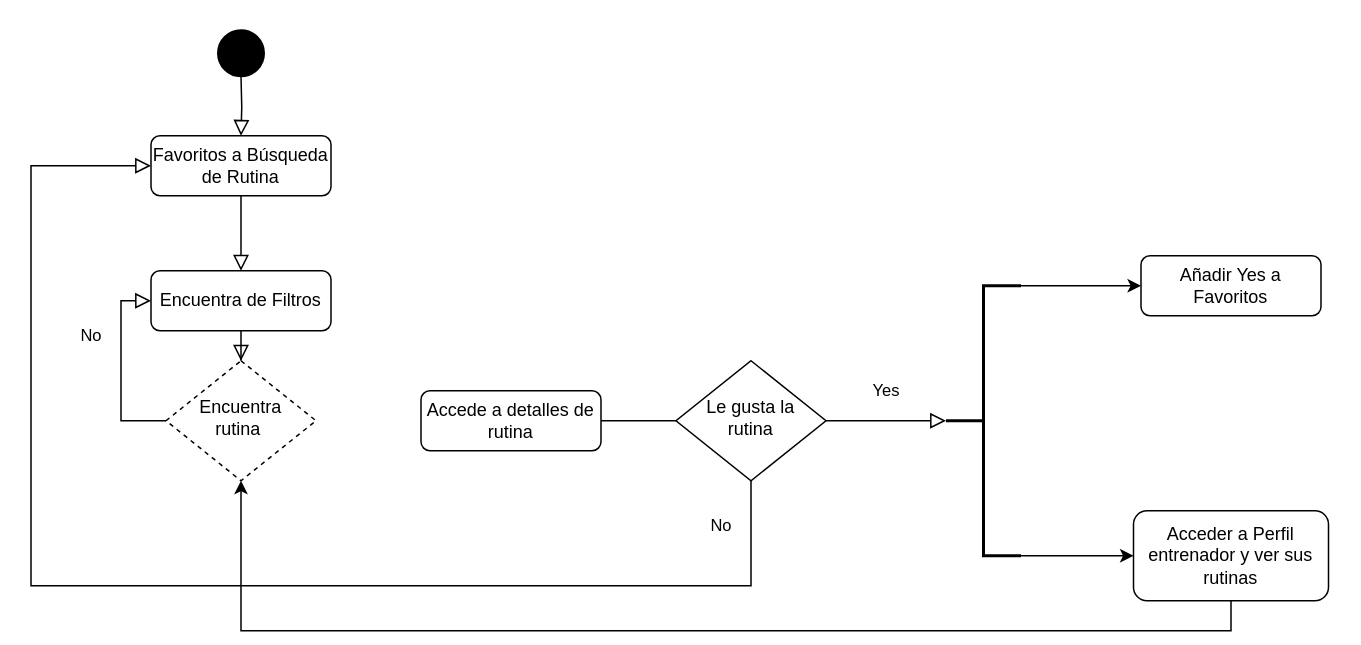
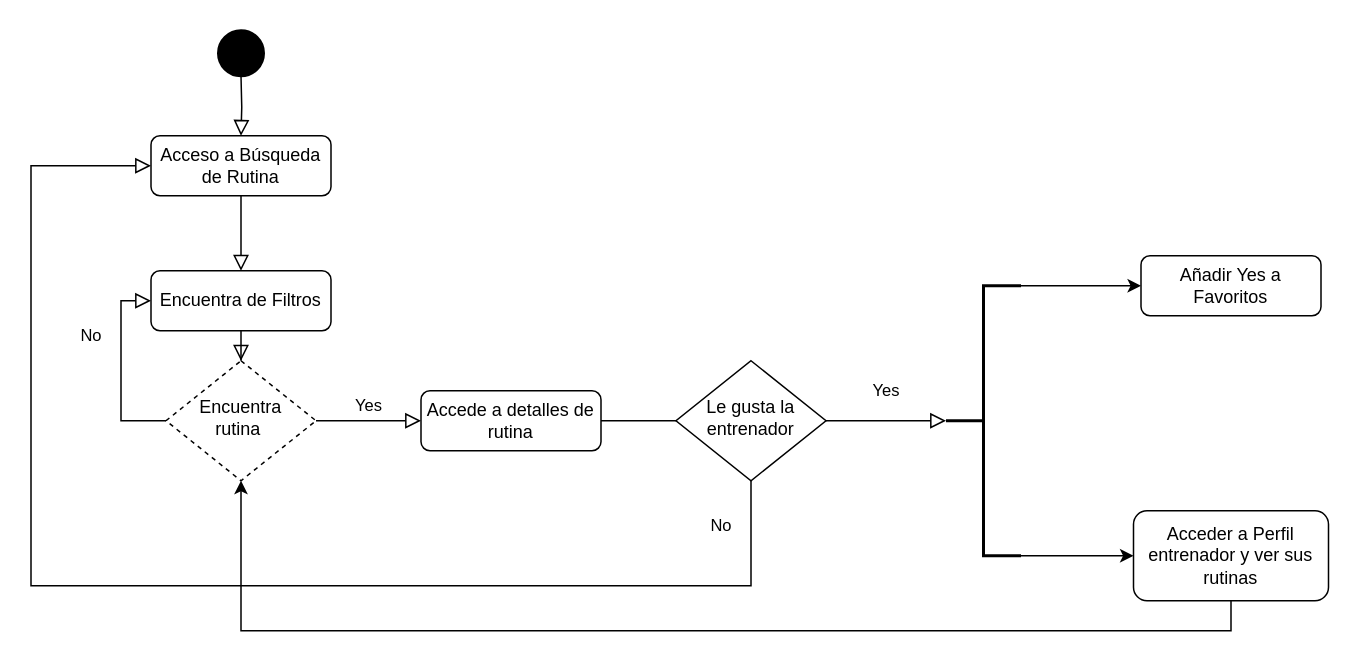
- <mxCell id="3" value="Favoritos a Búsqueda de Rutina" style="rounded=1;whiteSpace=wrap;html=1;fontSize=12;glass=0;strokeWidth=1;shadow=0;" vertex="1" parent="1"><mxGeometry x="100" y="90" width="120" height="40" as="geometry" /></mxCell>
+ <mxCell id="3" value="Acceso a Búsqueda de Rutina" style="rounded=1;whiteSpace=wrap;html=1;fontSize=12;glass=0;strokeWidth=1;shadow=0;" vertex="1" parent="1"><mxGeometry x="100" y="90" width="120" height="40" as="geometry" /></mxCell>
- <mxCell id="15" value="Le gusta la rutina" style="rhombus;whiteSpace=wrap;html=1;shadow=0;fontFamily=Helvetica;fontSize=12;align=center;strokeWidth=1;spacing=6;spacingTop=-4;" vertex="1" parent="1"><mxGeometry x="450" y="240" width="100" height="80" as="geometry" /></mxCell>
+ <mxCell id="15" value="Le gusta la entrenador" style="rhombus;whiteSpace=wrap;html=1;shadow=0;fontFamily=Helvetica;fontSize=12;align=center;strokeWidth=1;spacing=6;spacingTop=-4;" vertex="1" parent="1"><mxGeometry x="450" y="240" width="100" height="80" as="geometry" /></mxCell>
+ <mxCell id="5" value="Yes" style="edgeStyle=orthogonalEdgeStyle;rounded=0;html=1;jettySize=auto;orthogonalLoop=1;fontSize=11;endArrow=block;endFill=0;endSize=8;strokeWidth=1;shadow=0;labelBackgroundColor=none;" edge="1" parent="1" source="11" target="8"><mxGeometry y="10" relative="1" as="geometry"><mxPoint as="offset" /></mxGeometry></mxCell>
